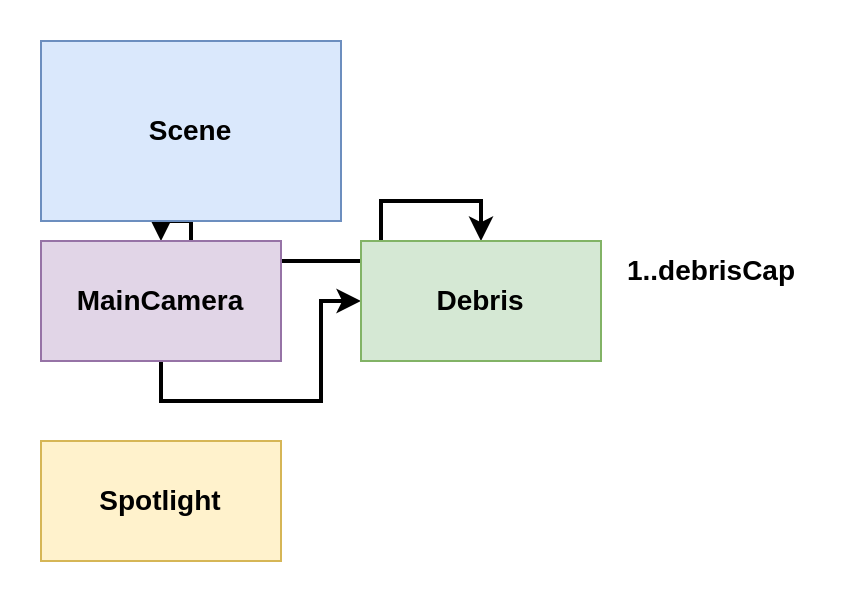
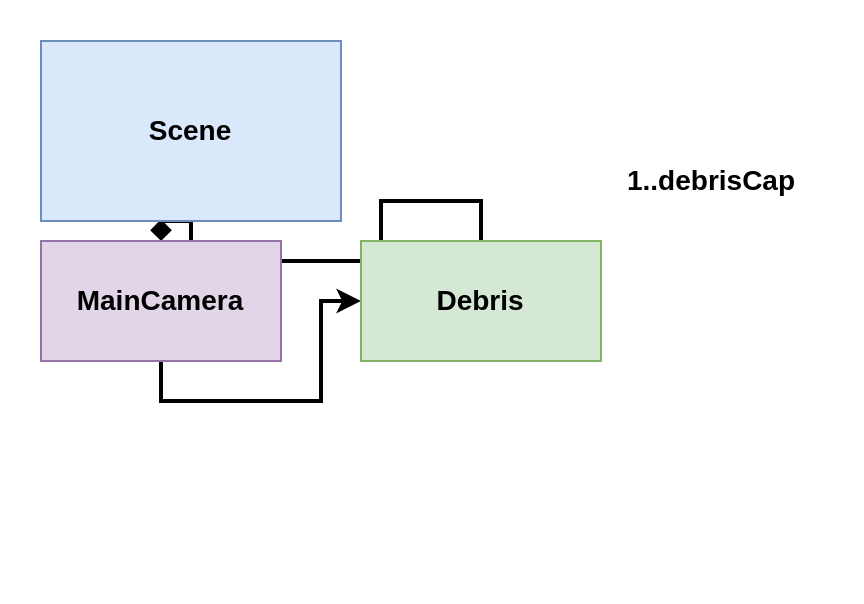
- <mxCell id="2" style="edgeStyle=orthogonalEdgeStyle;rounded=0;orthogonalLoop=1;jettySize=auto;html=1;exitX=0.5;exitY=1;exitDx=0;exitDy=0;entryX=0.5;entryY=0;entryDx=0;entryDy=0;strokeWidth=2;fontSize=14;" edge="1" parent="1" source="4" target="6"><mxGeometry relative="1" as="geometry" /></mxCell>
+ <mxCell id="2" style="edgeStyle=orthogonalEdgeStyle;rounded=0;orthogonalLoop=1;jettySize=auto;html=1;exitX=0.5;exitY=1;exitDx=0;exitDy=0;entryX=0.5;entryY=0;entryDx=0;entryDy=0;strokeWidth=2;fontSize=14;endArrow=diamond;" edge="1" parent="1" source="4" target="6"><mxGeometry relative="1" as="geometry" /></mxCell>
- <mxCell id="3" style="edgeStyle=orthogonalEdgeStyle;rounded=0;orthogonalLoop=1;jettySize=auto;html=1;exitX=0.5;exitY=1;exitDx=0;exitDy=0;entryX=0.5;entryY=0;entryDx=0;entryDy=0;strokeWidth=2;fontSize=14;" edge="1" parent="1" source="4" target="8"><mxGeometry relative="1" as="geometry" /></mxCell>
+ <mxCell id="3" style="edgeStyle=orthogonalEdgeStyle;rounded=0;orthogonalLoop=1;jettySize=auto;html=1;exitX=0.5;exitY=1;exitDx=0;exitDy=0;entryX=0.5;entryY=0;entryDx=0;entryDy=0;strokeWidth=2;fontSize=14;endArrow=none;" edge="1" parent="1" source="4" target="8"><mxGeometry relative="1" as="geometry" /></mxCell>
- <mxCell id="9" value="&lt;b&gt;1..debrisCap&lt;/b&gt;" style="text;html=1;align=center;verticalAlign=middle;resizable=0;points=[];autosize=1;strokeColor=none;fillColor=none;fontSize=14;" vertex="1" parent="1"><mxGeometry x="300" y="120" width="110" height="30" as="geometry" /></mxCell>
+ <mxCell id="9" value="&lt;b&gt;1..debrisCap&lt;/b&gt;" style="text;html=1;align=center;verticalAlign=middle;resizable=0;points=[];autosize=1;strokeColor=none;fillColor=none;fontSize=14;" vertex="1" parent="1"><mxGeometry x="300" y="75" width="110" height="30" as="geometry" /></mxCell>
- <mxCell id="7" value="&lt;span style=&quot;font-size: 14px;&quot;&gt;&lt;b&gt;Spotlight&lt;/b&gt;&lt;/span&gt;" style="rounded=0;whiteSpace=wrap;html=1;fillColor=#fff2cc;strokeColor=#d6b656;" vertex="1" parent="1"><mxGeometry x="20" y="220" width="120" height="60" as="geometry" /></mxCell>
